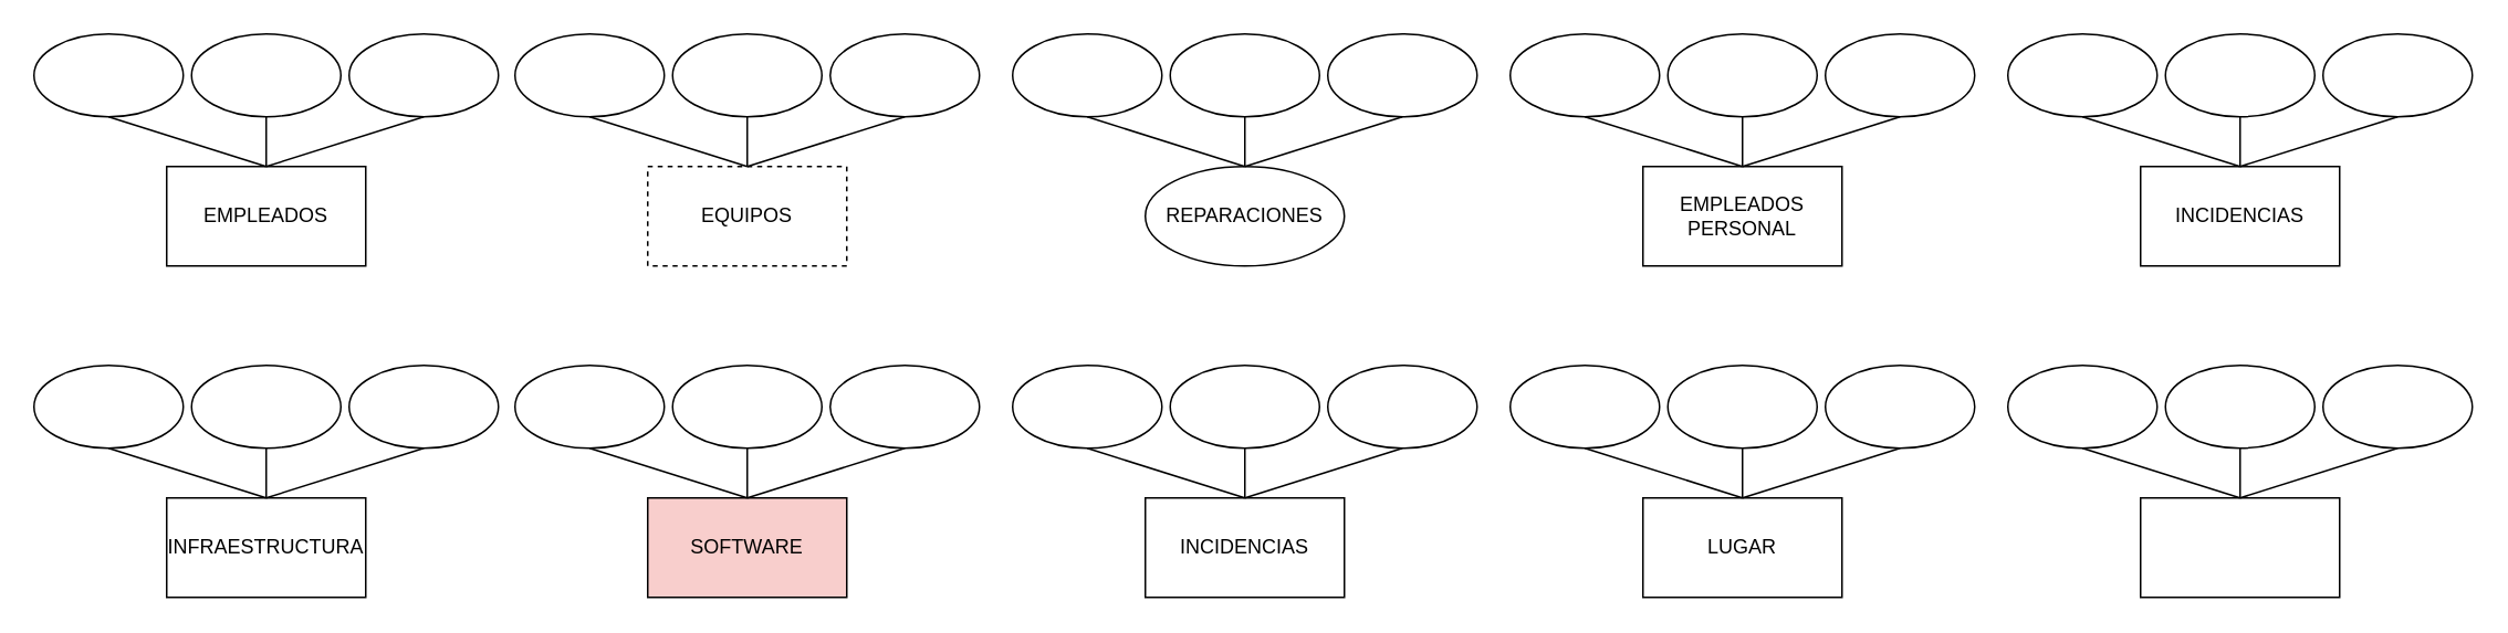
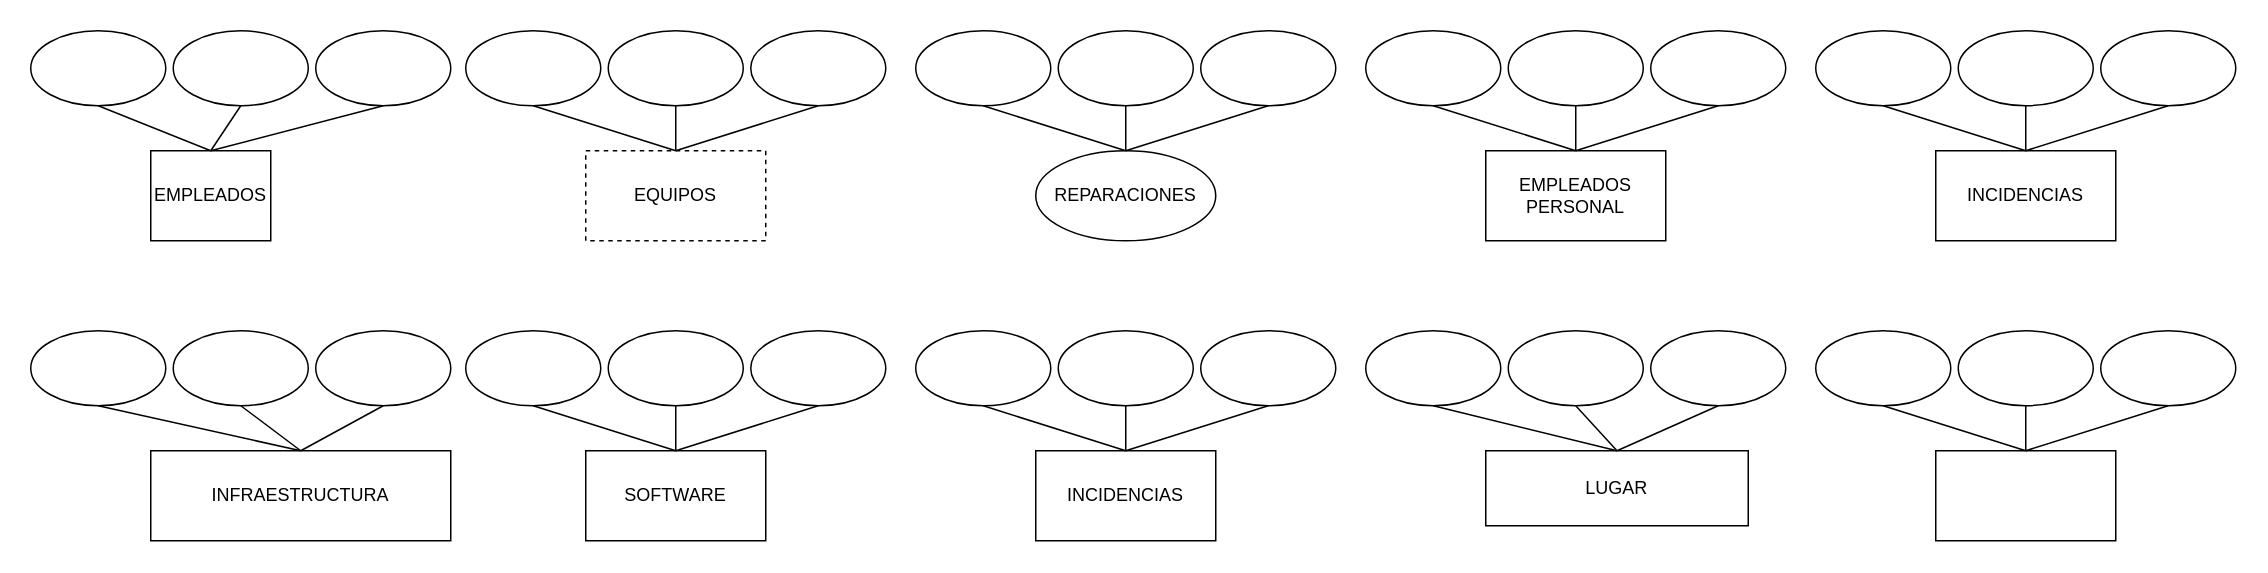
- <mxCell id="16" value="EMPLEADOS" style="rounded=0;whiteSpace=wrap;html=1;" parent="1" vertex="1"><mxGeometry x="100" y="100" width="120" height="60" as="geometry" /></mxCell>
+ <mxCell id="16" value="EMPLEADOS" style="rounded=0;whiteSpace=wrap;html=1;" parent="1" vertex="1"><mxGeometry x="100" y="100" width="80" height="60" as="geometry" /></mxCell>
- <mxCell id="51" value="INFRAESTRUCTURA" style="rounded=0;whiteSpace=wrap;html=1;" parent="1" vertex="1"><mxGeometry x="100" y="300" width="120" height="60" as="geometry" /></mxCell>
+ <mxCell id="51" value="INFRAESTRUCTURA" style="rounded=0;whiteSpace=wrap;html=1;" parent="1" vertex="1"><mxGeometry x="100" y="300" width="200" height="60" as="geometry" /></mxCell>
- <mxCell id="44" value="SOFTWARE" style="rounded=0;whiteSpace=wrap;html=1;fillColor=#f8cecc;" parent="1" vertex="1"><mxGeometry x="390" y="300" width="120" height="60" as="geometry" /></mxCell>
+ <mxCell id="44" value="SOFTWARE" style="rounded=0;whiteSpace=wrap;html=1;" parent="1" vertex="1"><mxGeometry x="390" y="300" width="120" height="60" as="geometry" /></mxCell>
- <mxCell id="58" value="LUGAR" style="rounded=0;whiteSpace=wrap;html=1;" parent="1" vertex="1"><mxGeometry x="990" y="300" width="120" height="60" as="geometry" /></mxCell>
+ <mxCell id="58" value="LUGAR" style="rounded=0;whiteSpace=wrap;html=1;" parent="1" vertex="1"><mxGeometry x="990" y="300" width="175" height="50" as="geometry" /></mxCell>
